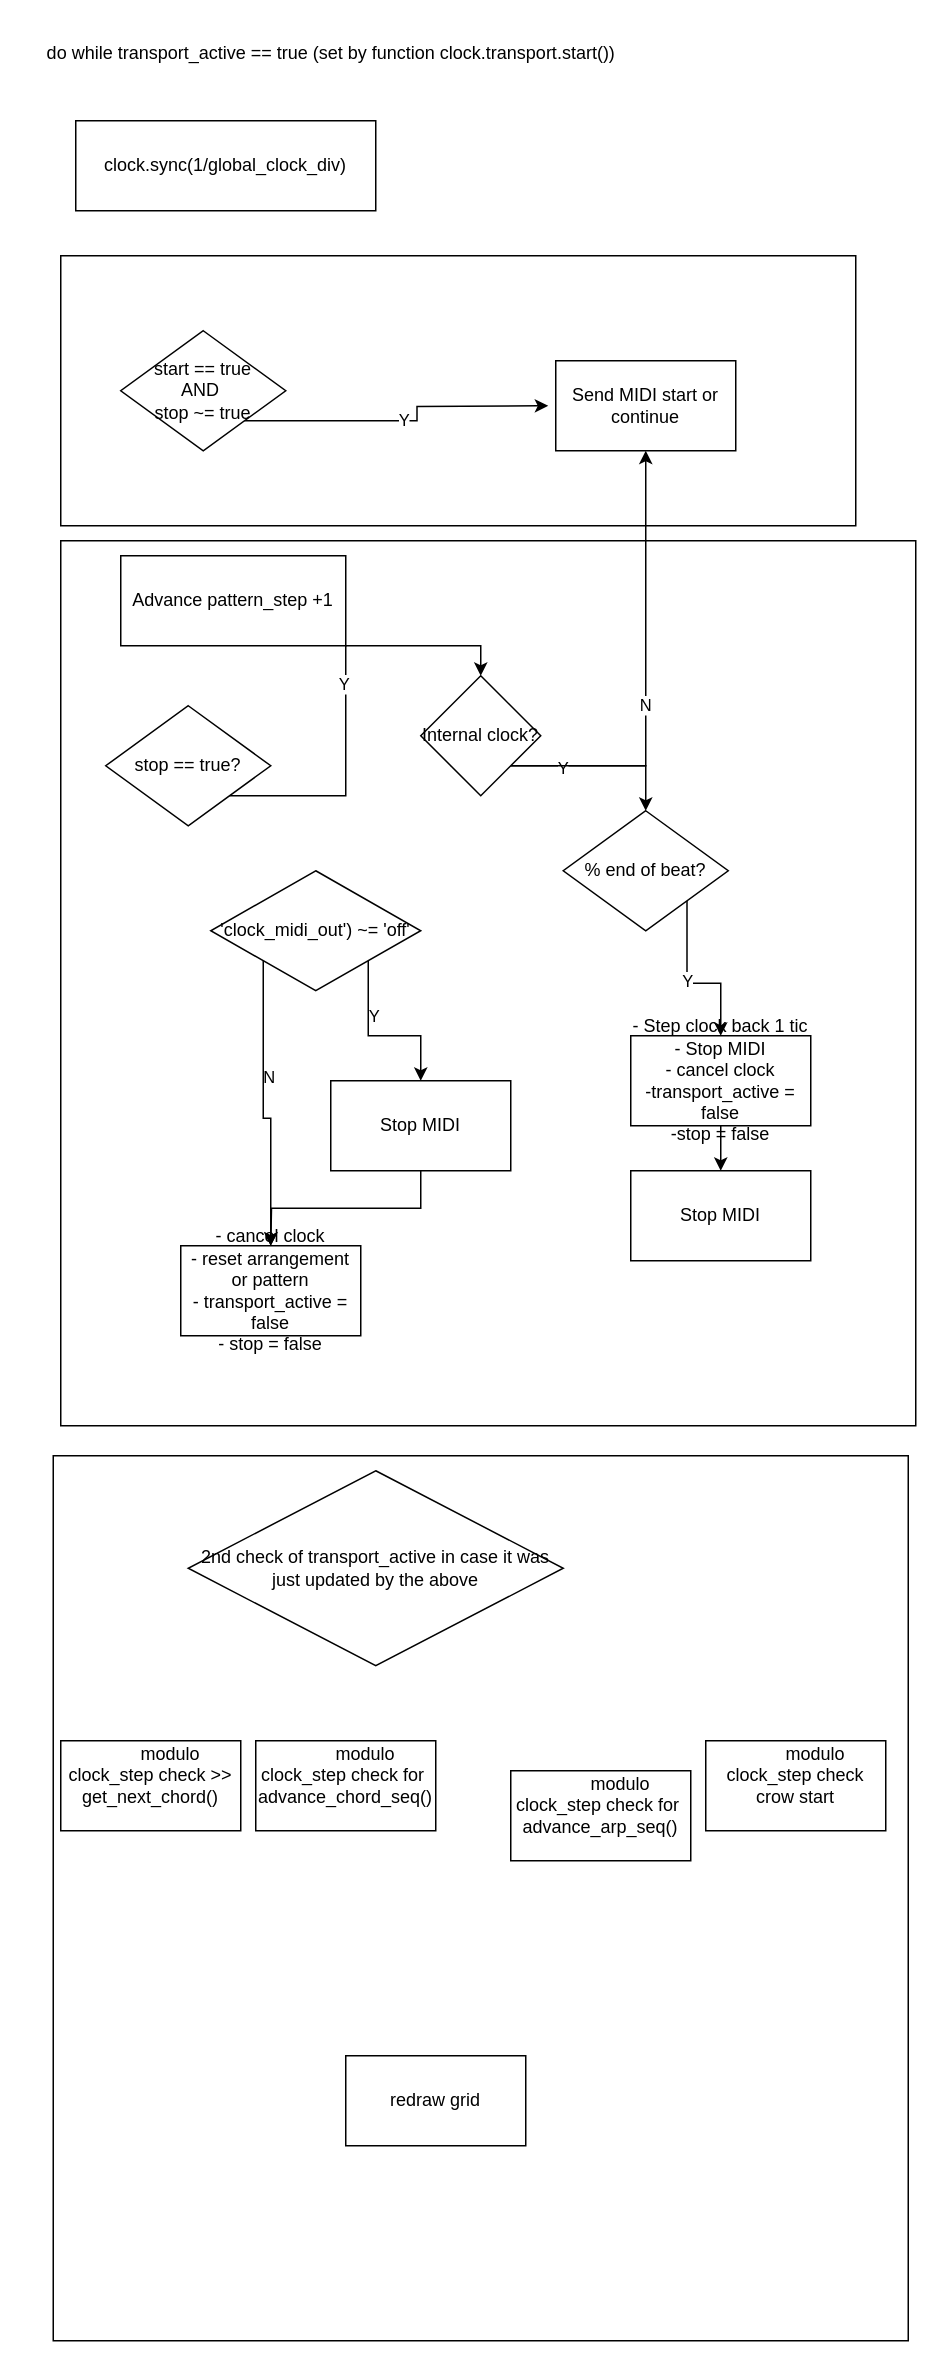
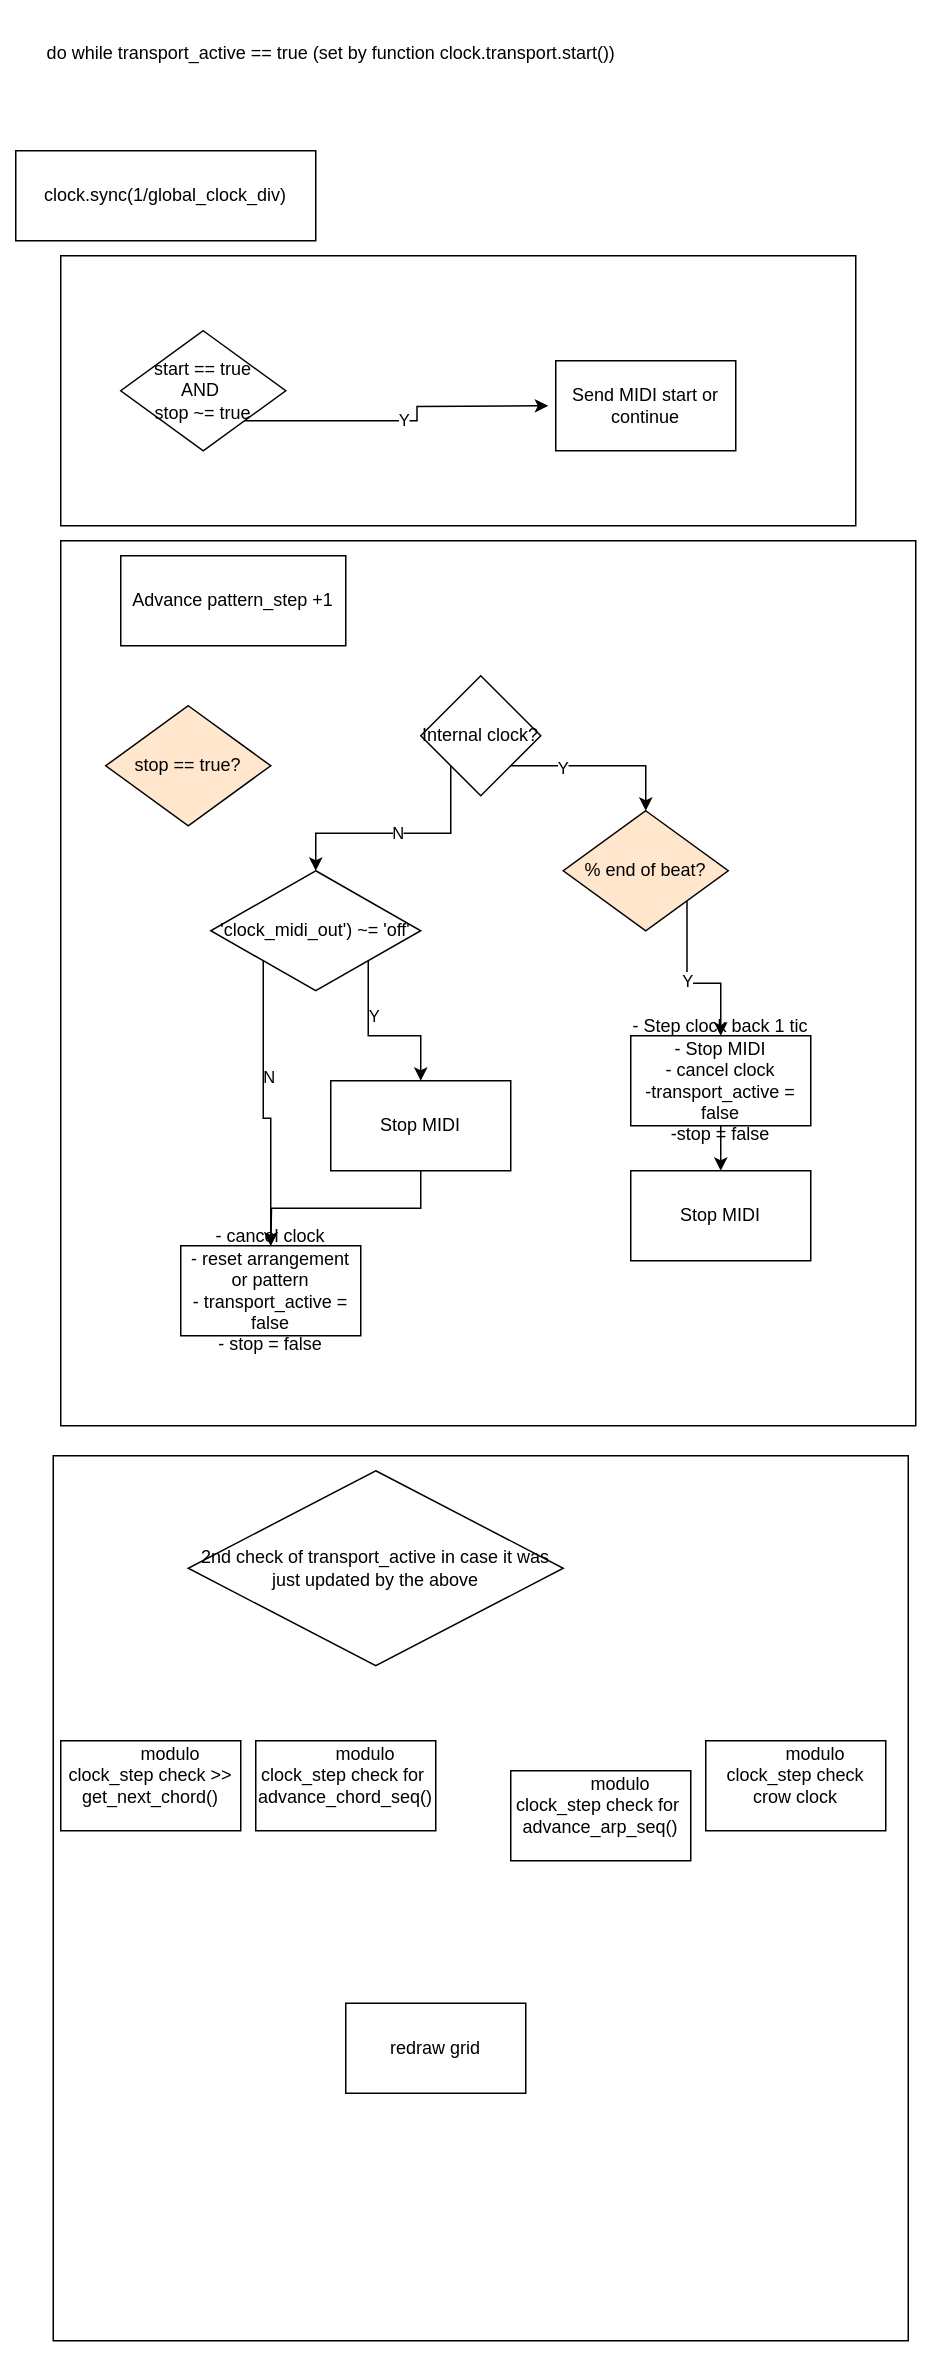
- <mxCell id="6" value="clock.sync(1/global_clock_div)" style="whiteSpace=wrap;html=1;" vertex="1" parent="1"><mxGeometry x="50" y="80" width="200" height="60" as="geometry" /></mxCell>
+ <mxCell id="6" value="clock.sync(1/global_clock_div)" style="whiteSpace=wrap;html=1;" vertex="1" parent="1"><mxGeometry x="10" y="100" width="200" height="60" as="geometry" /></mxCell>
- <mxCell id="23" value="N" style="edgeStyle=orthogonalEdgeStyle;rounded=0;orthogonalLoop=1;jettySize=auto;html=1;exitX=0;exitY=1;exitDx=0;exitDy=0;" edge="1" parent="1" source="24" target="9"><mxGeometry relative="1" as="geometry" /></mxCell>
+ <mxCell id="23" value="N" style="edgeStyle=orthogonalEdgeStyle;rounded=0;orthogonalLoop=1;jettySize=auto;html=1;exitX=0;exitY=1;exitDx=0;exitDy=0;" edge="1" parent="1" source="24" target="29"><mxGeometry relative="1" as="geometry" /></mxCell>
- <mxCell id="12" style="edgeStyle=orthogonalEdgeStyle;rounded=0;orthogonalLoop=1;jettySize=auto;html=1;exitX=1;exitY=1;exitDx=0;exitDy=0;entryX=0.5;entryY=0;entryDx=0;entryDy=0;" edge="1" parent="1" source="14" target="24"><mxGeometry relative="1" as="geometry"><mxPoint x="310" y="530" as="targetPoint" /></mxGeometry></mxCell>
- <mxCell id="13" value="Y" style="edgeLabel;html=1;align=center;verticalAlign=middle;resizable=0;points=[];" vertex="1" connectable="0" parent="12"><mxGeometry x="0.06" y="3" relative="1" as="geometry"><mxPoint x="1" as="offset" /></mxGeometry></mxCell>
- <mxCell id="14" value="stop == true?" style="rhombus;whiteSpace=wrap;html=1;" vertex="1" parent="1"><mxGeometry x="70" y="470" width="110" height="80" as="geometry" /></mxCell>
+ <mxCell id="14" value="stop == true?" style="rhombus;whiteSpace=wrap;html=1;fillColor=#ffe6cc;" vertex="1" parent="1"><mxGeometry x="70" y="470" width="110" height="80" as="geometry" /></mxCell>
- <mxCell id="17" value="% end of beat?" style="rhombus;whiteSpace=wrap;html=1;" vertex="1" parent="1"><mxGeometry x="375" y="540" width="110" height="80" as="geometry" /></mxCell>
+ <mxCell id="17" value="% end of beat?" style="rhombus;whiteSpace=wrap;html=1;fillColor=#ffe6cc;" vertex="1" parent="1"><mxGeometry x="375" y="540" width="110" height="80" as="geometry" /></mxCell>
- <mxCell id="37" value="&lt;div style=&quot;border-color: var(--border-color);&quot;&gt;&amp;nbsp; &amp;nbsp; &amp;nbsp; &amp;nbsp; modulo clock_step check crow start&lt;/div&gt;&lt;div&gt;&lt;br&gt;&lt;/div&gt;" style="rounded=0;whiteSpace=wrap;html=1;" vertex="1" parent="1"><mxGeometry x="470" y="1160" width="120" height="60" as="geometry" /></mxCell>
+ <mxCell id="37" value="&lt;div style=&quot;border-color: var(--border-color);&quot;&gt;&amp;nbsp; &amp;nbsp; &amp;nbsp; &amp;nbsp; modulo clock_step check crow clock&lt;/div&gt;&lt;div&gt;&lt;br&gt;&lt;/div&gt;" style="rounded=0;whiteSpace=wrap;html=1;" vertex="1" parent="1"><mxGeometry x="470" y="1160" width="120" height="60" as="geometry" /></mxCell>
- <mxCell id="38" value="redraw grid" style="rounded=0;whiteSpace=wrap;html=1;" vertex="1" parent="1"><mxGeometry x="230" y="1370" width="120" height="60" as="geometry" /></mxCell>
+ <mxCell id="38" value="redraw grid" style="rounded=0;whiteSpace=wrap;html=1;" vertex="1" parent="1"><mxGeometry x="230" y="1335" width="120" height="60" as="geometry" /></mxCell>
